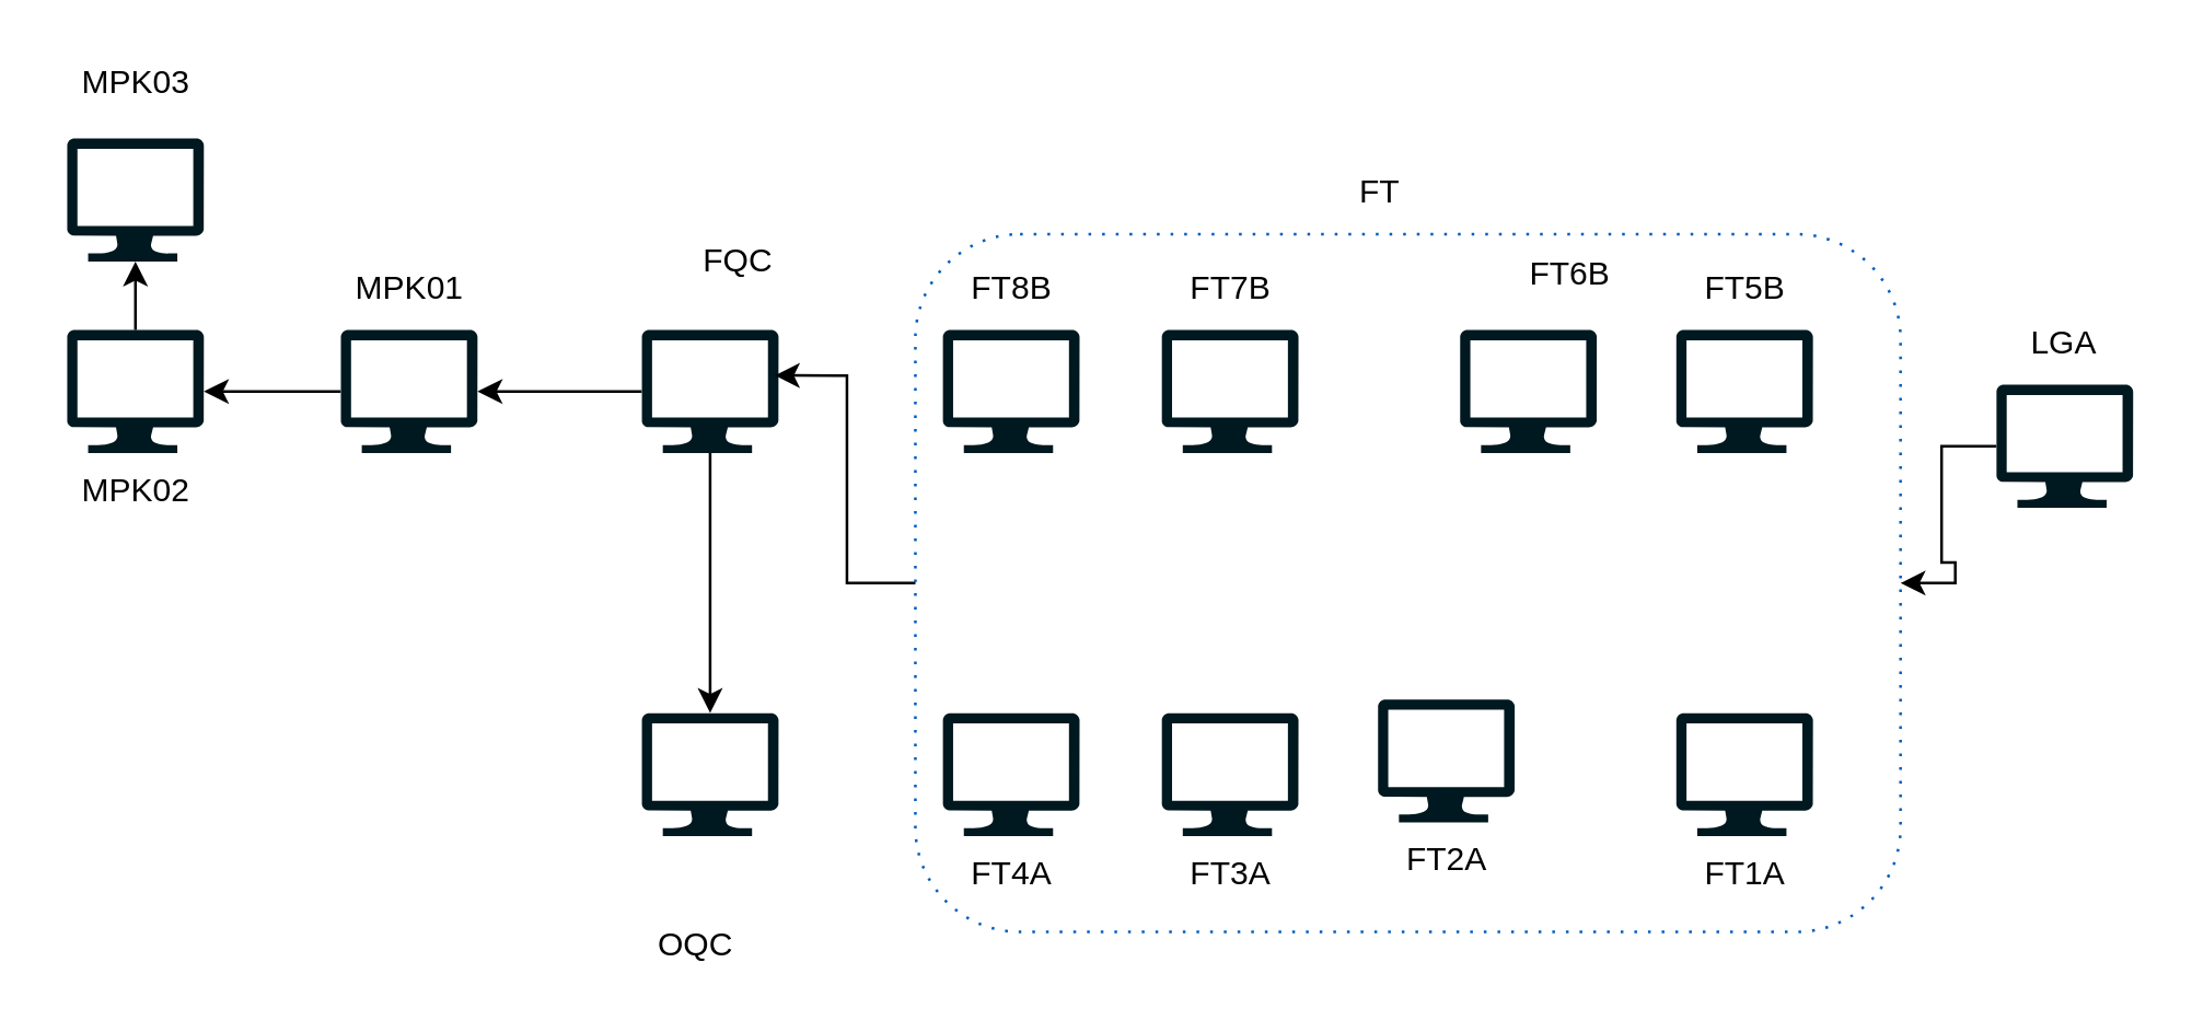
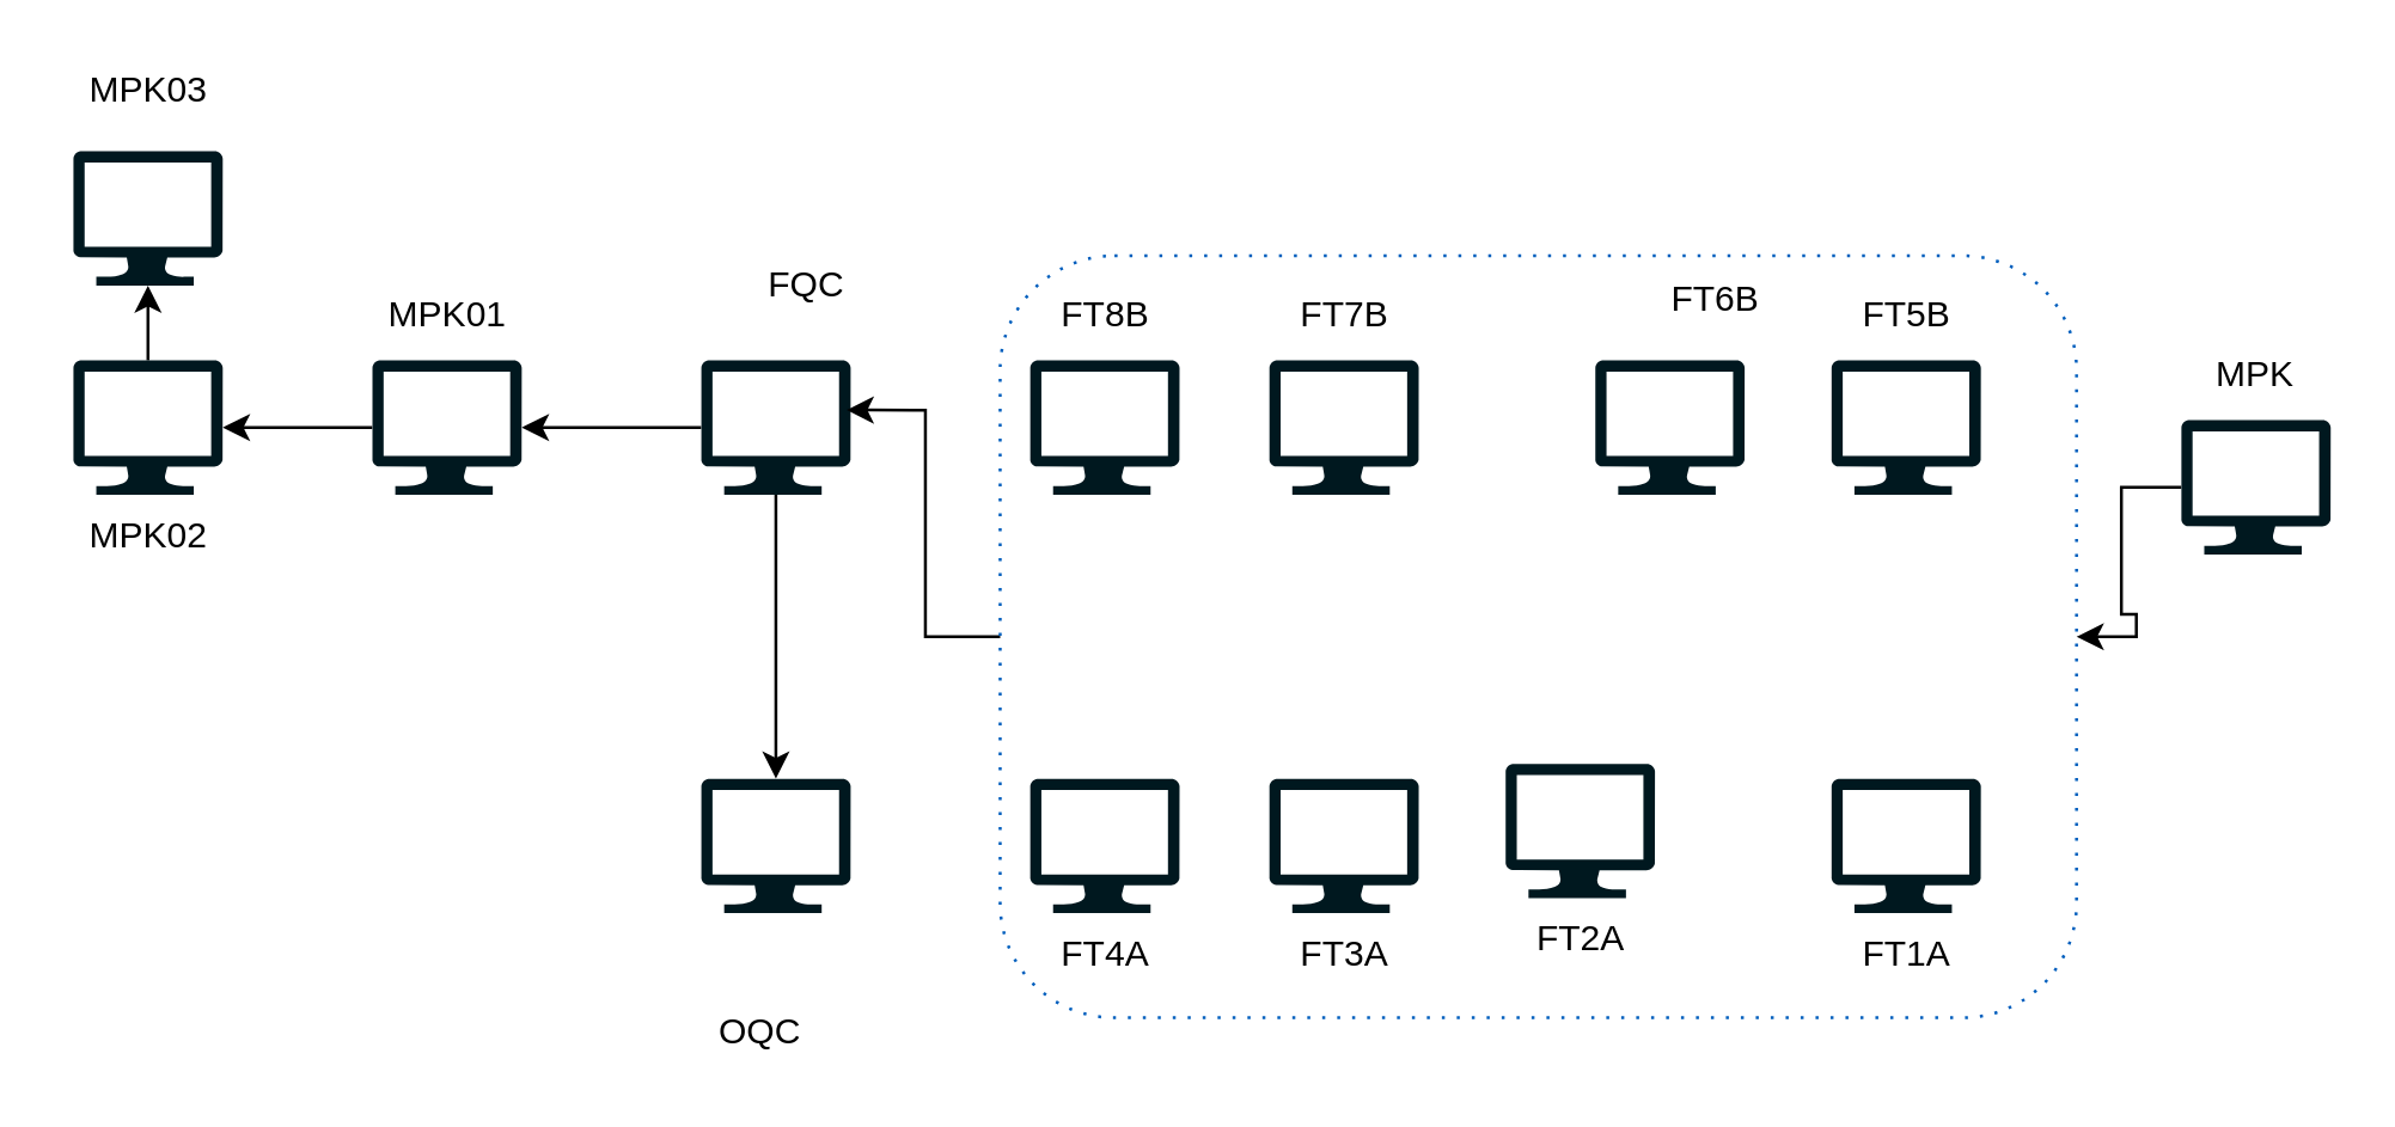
- <mxCell id="32" value="FT" style="text;html=1;strokeColor=none;fillColor=none;align=center;verticalAlign=middle;whiteSpace=wrap;rounded=0;" vertex="1" parent="1"><mxGeometry x="484" y="60" width="40" height="20" as="geometry" /></mxCell>
- <mxCell id="21" value="LGA" style="text;html=1;strokeColor=none;fillColor=none;align=center;verticalAlign=middle;whiteSpace=wrap;rounded=0;" vertex="1" parent="1"><mxGeometry x="734" y="115" width="40" height="20" as="geometry" /></mxCell>
+ <mxCell id="21" value="MPK" style="text;html=1;strokeColor=none;fillColor=none;align=center;verticalAlign=middle;whiteSpace=wrap;rounded=0;" vertex="1" parent="1"><mxGeometry x="734" y="115" width="40" height="20" as="geometry" /></mxCell>
